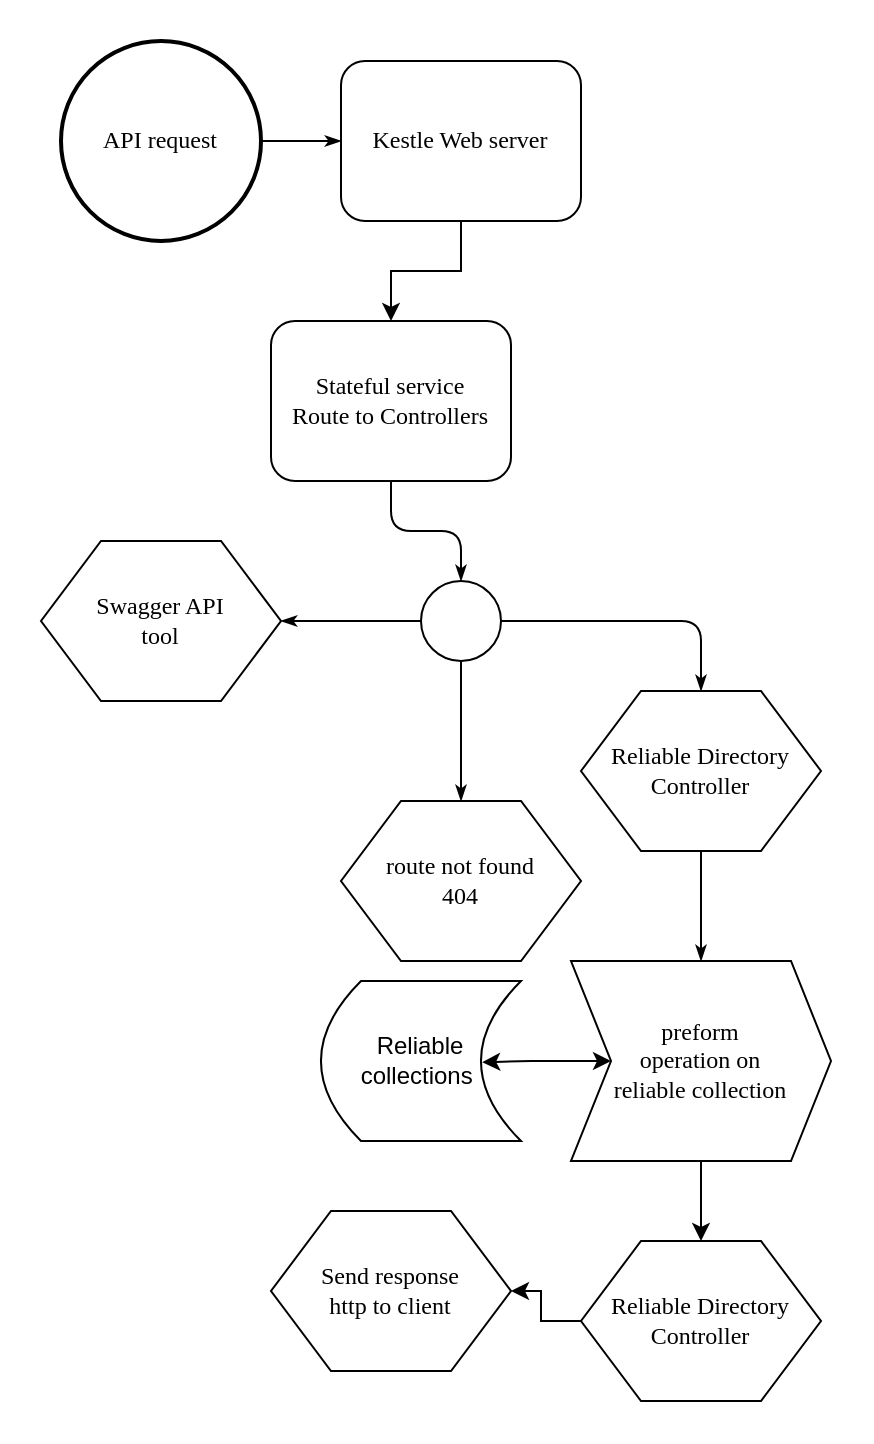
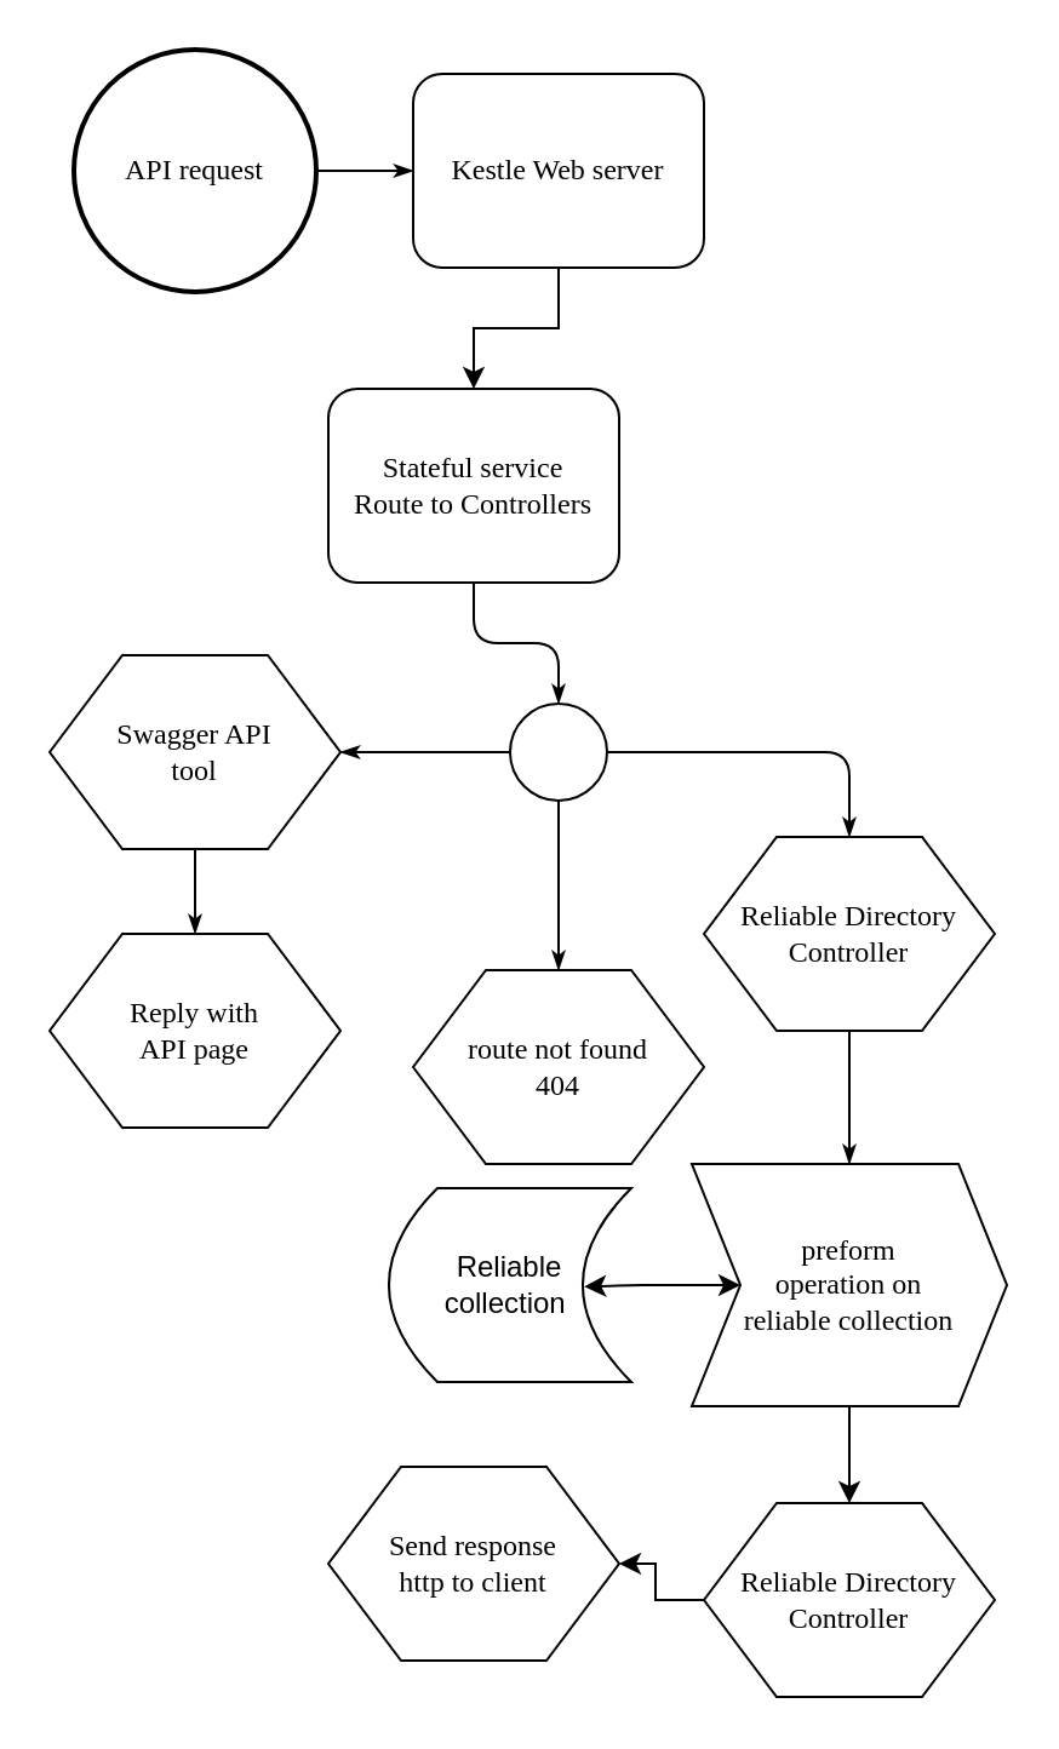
+ <mxCell id="10" style="edgeStyle=orthogonalEdgeStyle;rounded=1;html=1;labelBackgroundColor=none;startArrow=none;startFill=0;startSize=5;endArrow=classicThin;endFill=1;endSize=5;jettySize=auto;orthogonalLoop=1;strokeWidth=1;fontFamily=Verdana;fontSize=8;entryX=0.5;entryY=0;entryDx=0;entryDy=0;" parent="1" source="11" target="17" edge="1"><mxGeometry relative="1" as="geometry"><mxPoint x="120" y="510" as="targetPoint" /></mxGeometry></mxCell>
+ <mxCell id="17" value="Reply with&lt;br&gt;API page" style="shape=hexagon;perimeter=hexagonPerimeter;whiteSpace=wrap;html=1;rounded=0;shadow=0;labelBackgroundColor=none;strokeWidth=1;fontFamily=Verdana;fontSize=12;align=center;" vertex="1" parent="1"><mxGeometry x="20" y="385" width="120" height="80" as="geometry" /></mxCell>
- <mxCell id="24" value="Reliable collections&amp;nbsp;" style="shape=dataStorage;whiteSpace=wrap;html=1;fixedSize=1;" vertex="1" parent="1"><mxGeometry x="160" y="490" width="100" height="80" as="geometry" /></mxCell>
+ <mxCell id="24" value="Reliable collection&amp;nbsp;" style="shape=dataStorage;whiteSpace=wrap;html=1;fixedSize=1;" vertex="1" parent="1"><mxGeometry x="160" y="490" width="100" height="80" as="geometry" /></mxCell>
